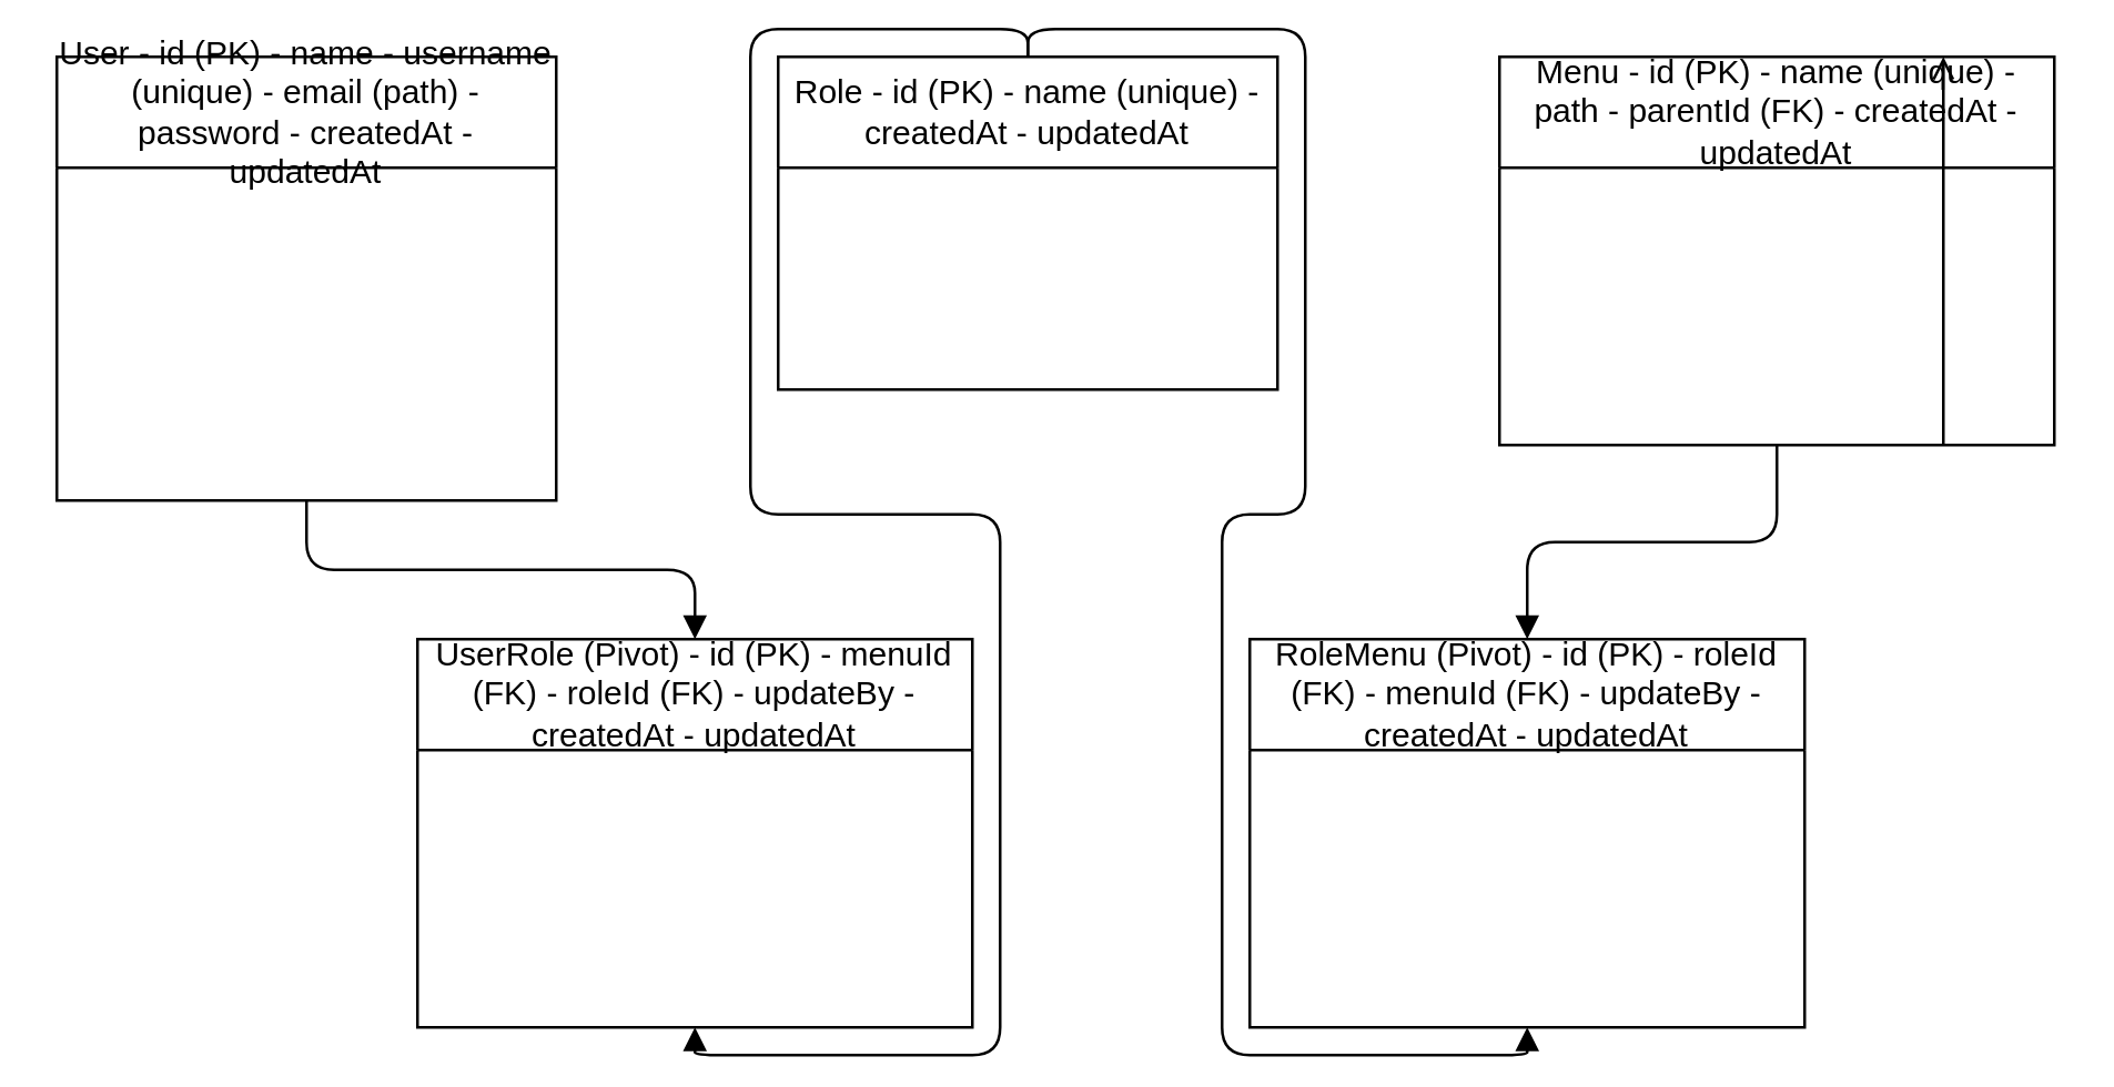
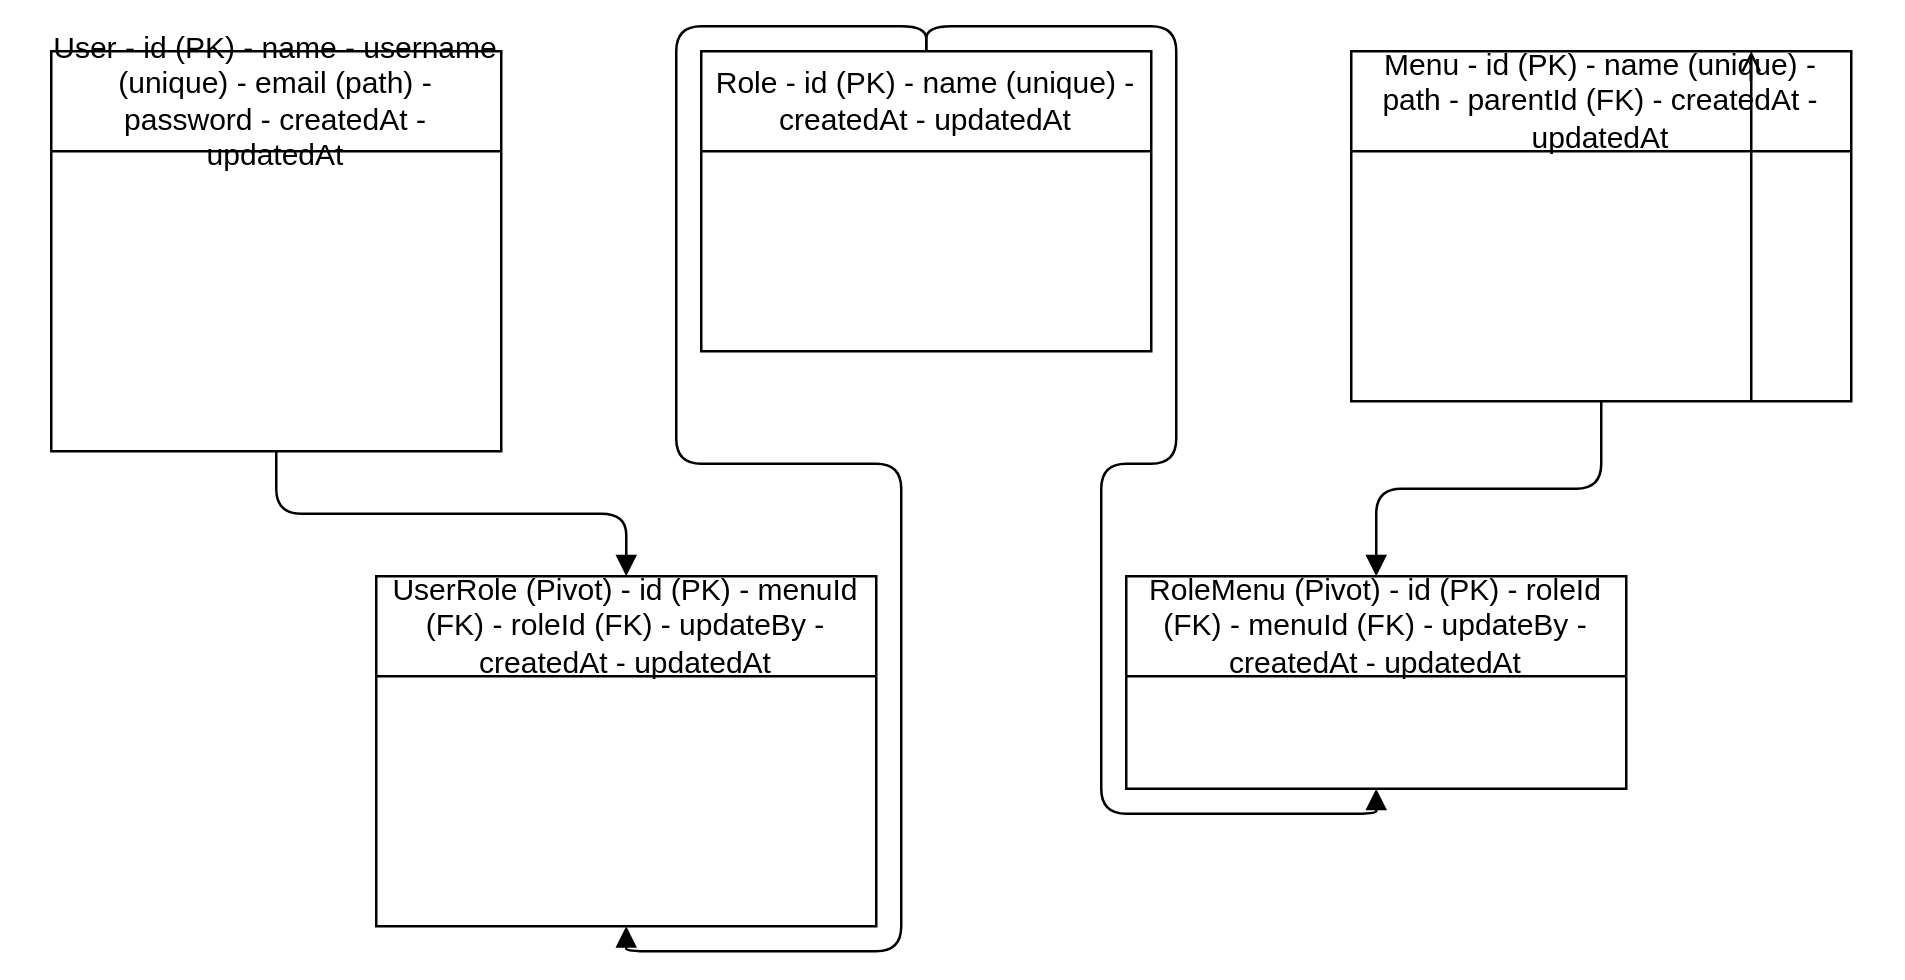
- <mxCell id="6" value="RoleMenu (Pivot) - id (PK) - roleId (FK) - menuId (FK) - updateBy - createdAt - updatedAt" style="shape=swimlane;whiteSpace=wrap;" vertex="1" parent="1"><mxGeometry x="450" y="230" width="200" height="140" as="geometry" /></mxCell>
+ <mxCell id="6" value="RoleMenu (Pivot) - id (PK) - roleId (FK) - menuId (FK) - updateBy - createdAt - updatedAt" style="shape=swimlane;whiteSpace=wrap;" vertex="1" parent="1"><mxGeometry x="450" y="230" width="200" height="85" as="geometry" /></mxCell>
